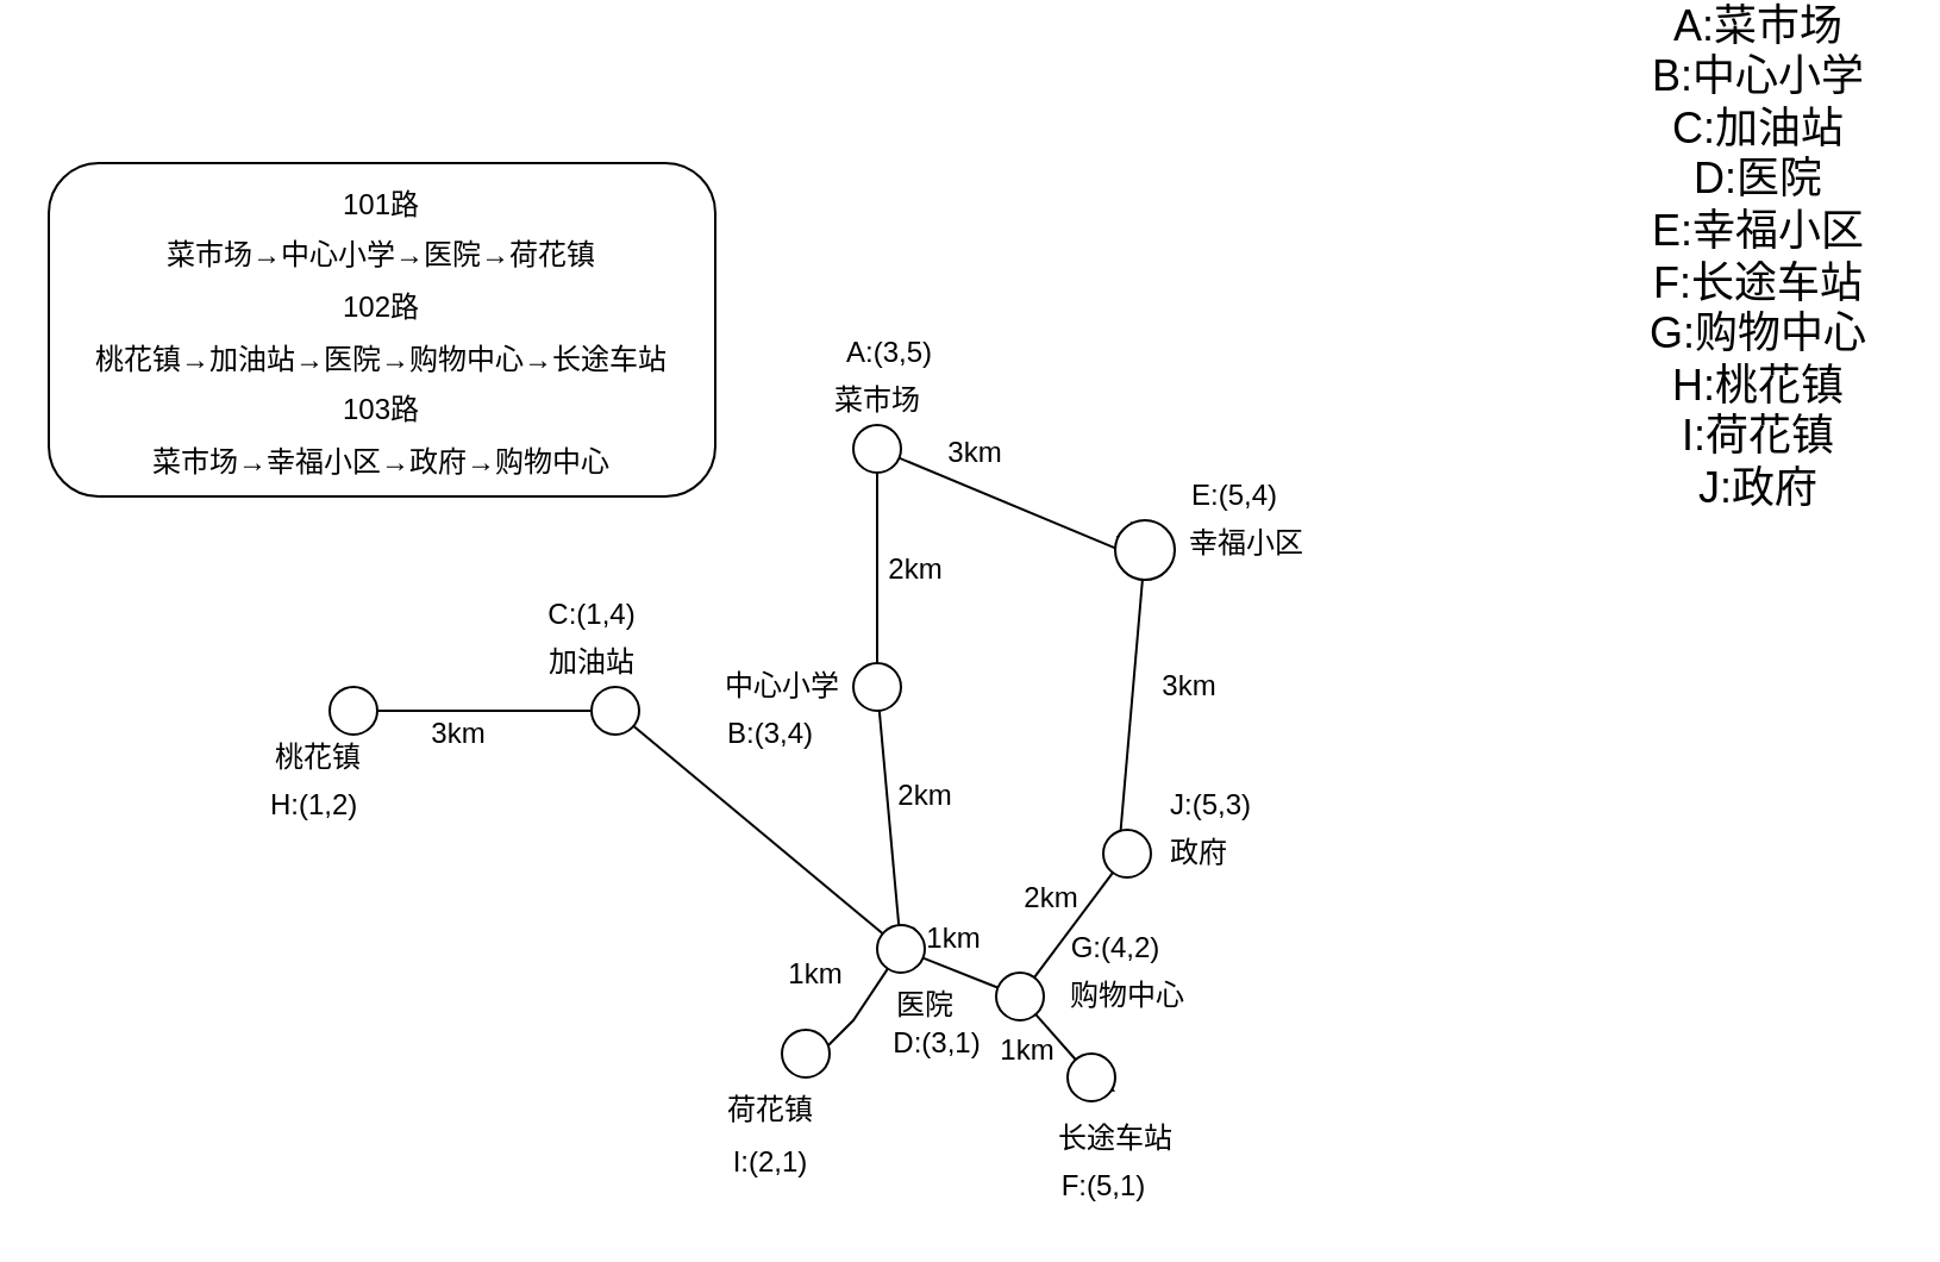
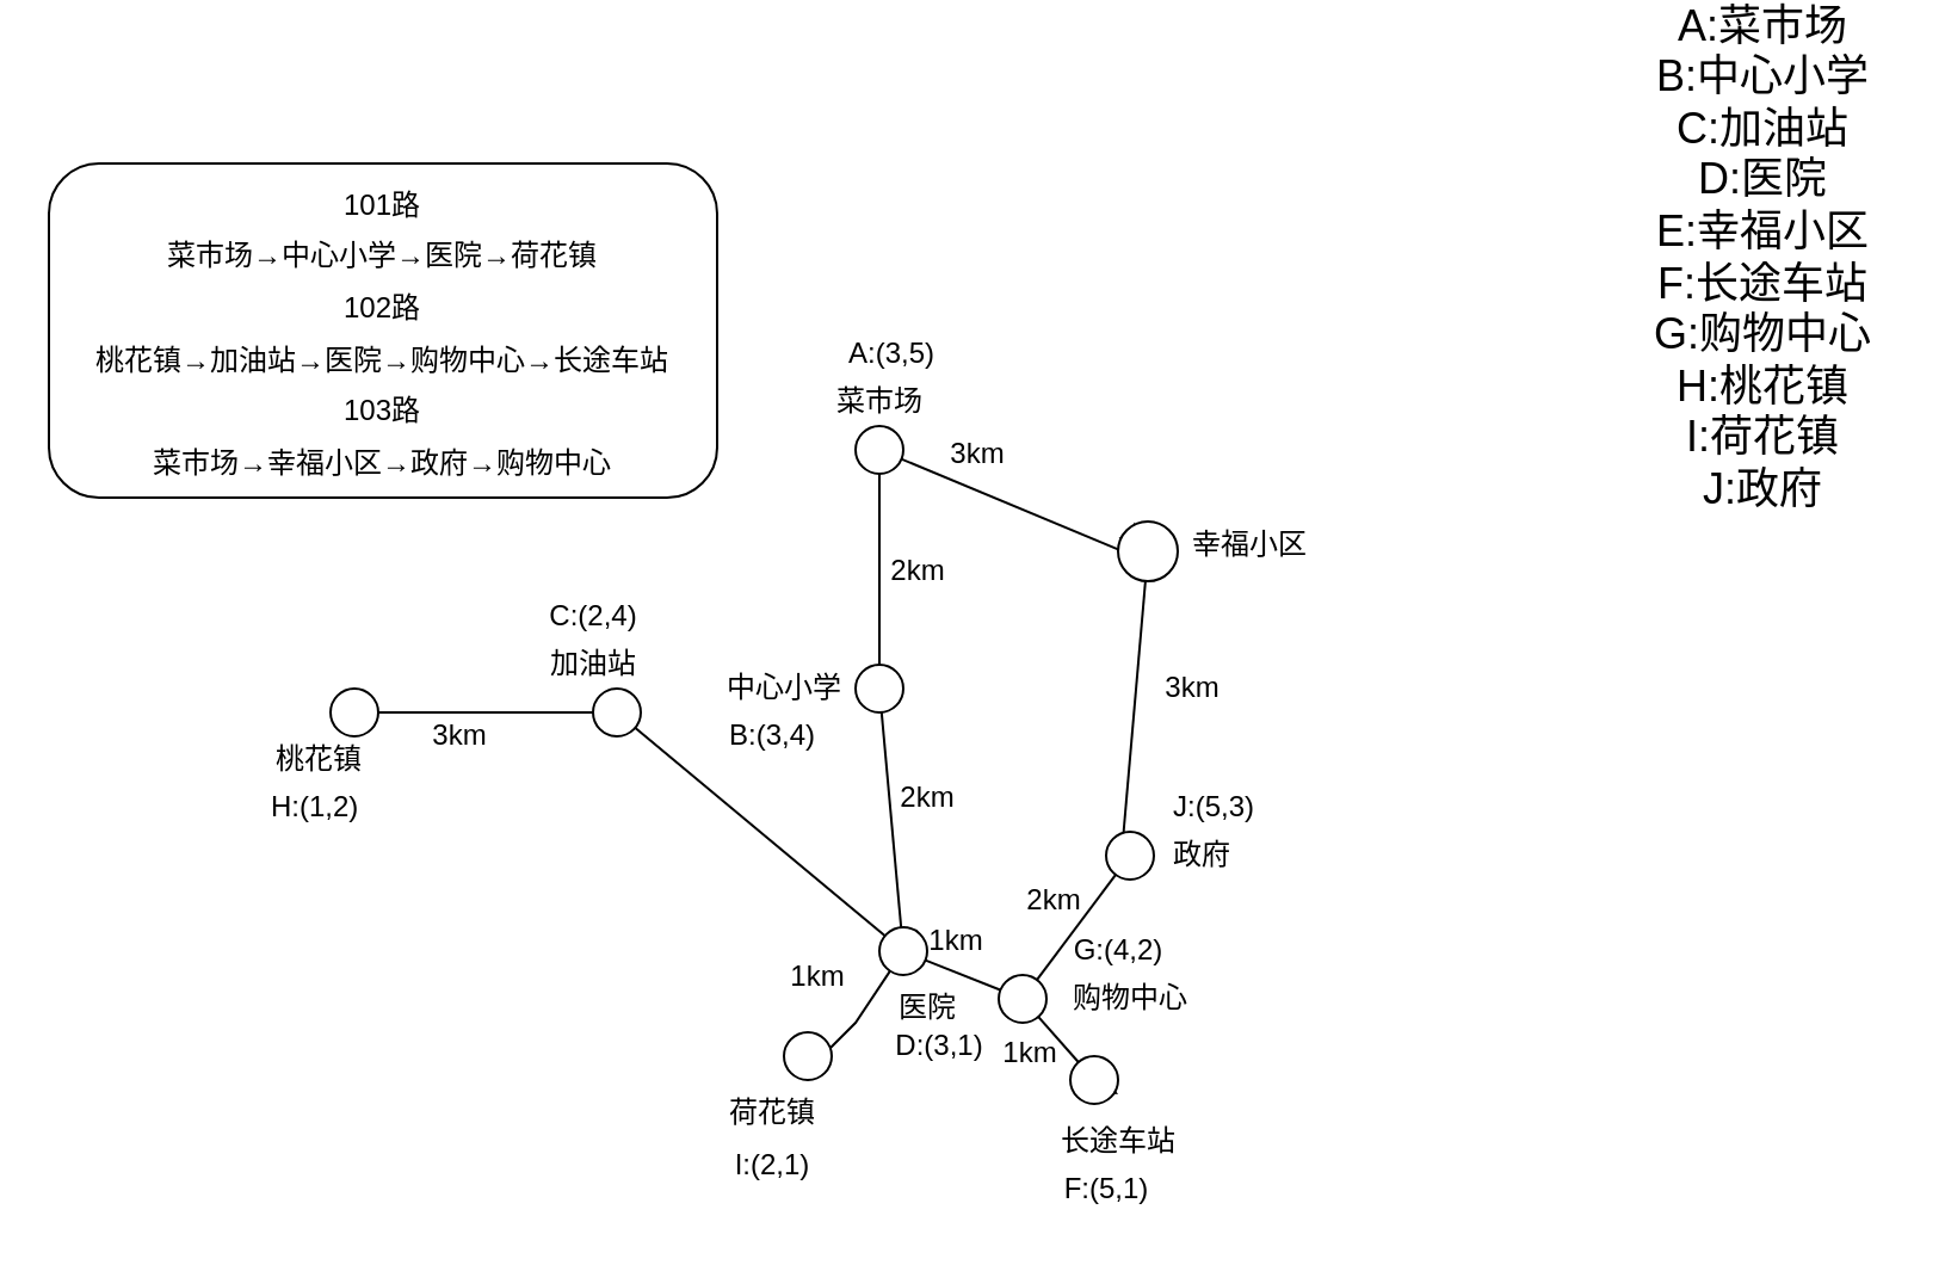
- <mxCell id="44" value="E:(5,4)" style="text;html=1;align=center;verticalAlign=middle;resizable=0;points=[];autosize=1;strokeColor=none;fillColor=none;" parent="1" vertex="1"><mxGeometry x="493" y="190" width="50" height="20" as="geometry" /></mxCell>
- <mxCell id="41" value="C:(1,4)" style="text;html=1;align=center;verticalAlign=middle;resizable=0;points=[];autosize=1;strokeColor=none;fillColor=none;" parent="1" vertex="1"><mxGeometry x="223" y="240" width="50" height="20" as="geometry" /></mxCell>
+ <mxCell id="41" value="C:(2,4)" style="text;html=1;align=center;verticalAlign=middle;resizable=0;points=[];autosize=1;strokeColor=none;fillColor=none;" parent="1" vertex="1"><mxGeometry x="223" y="240" width="50" height="20" as="geometry" /></mxCell>
